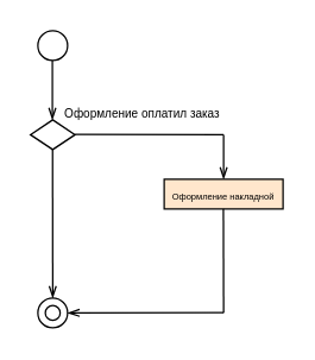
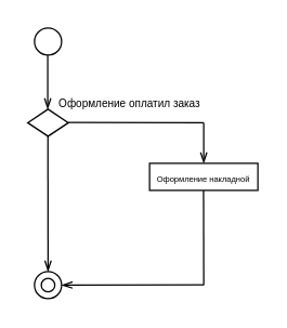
- <mxCell id="8" value="&lt;font style=&quot;font-size: 6px;&quot;&gt;Оформление накладной&lt;/font&gt;" style="rounded=0;whiteSpace=wrap;html=1;fillColor=#ffe6cc;" vertex="1" parent="1"><mxGeometry x="110" y="120" width="80" height="20" as="geometry" /></mxCell>
+ <mxCell id="8" value="&lt;font style=&quot;font-size: 6px;&quot;&gt;Оформление накладной&lt;/font&gt;" style="rounded=0;whiteSpace=wrap;html=1;" vertex="1" parent="1"><mxGeometry x="110" y="120" width="80" height="20" as="geometry" /></mxCell>
